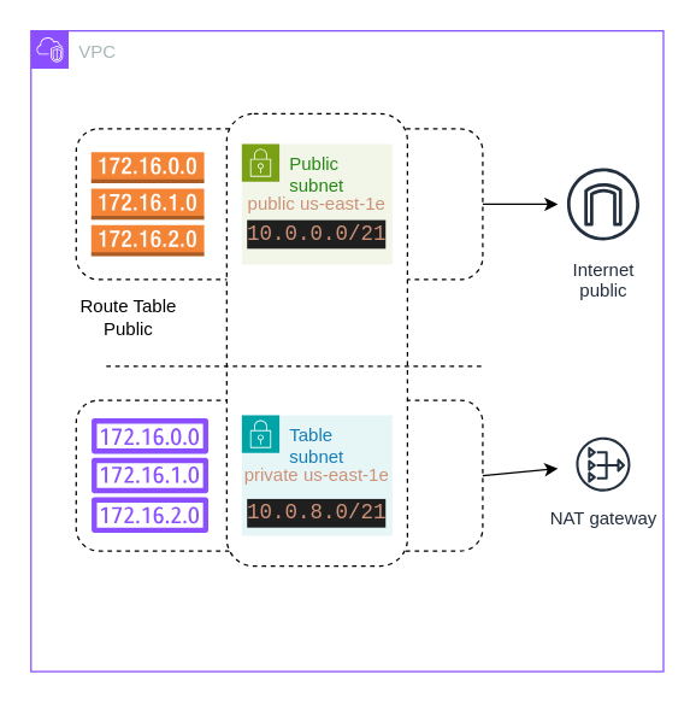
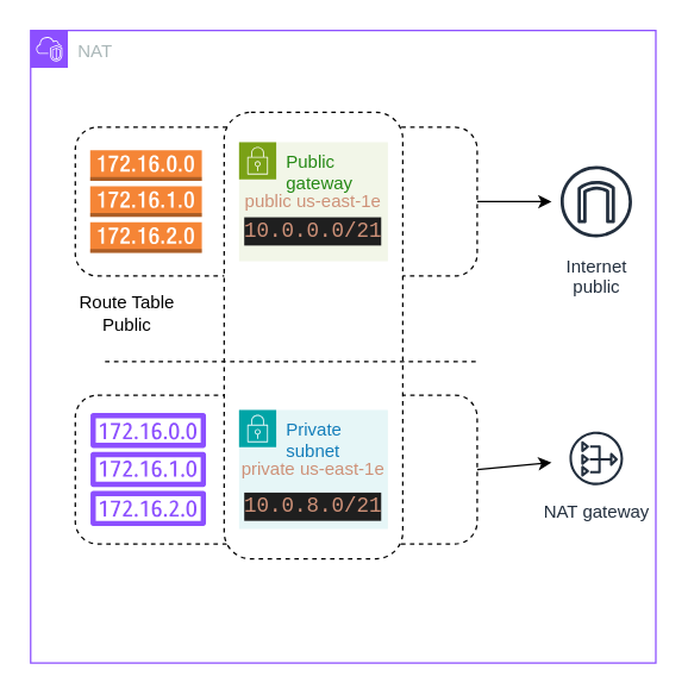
- <mxCell id="10" value="VPC" style="points=[[0,0],[0.25,0],[0.5,0],[0.75,0],[1,0],[1,0.25],[1,0.5],[1,0.75],[1,1],[0.75,1],[0.5,1],[0.25,1],[0,1],[0,0.75],[0,0.5],[0,0.25]];outlineConnect=0;gradientColor=none;html=1;whiteSpace=wrap;fontSize=12;fontStyle=0;container=1;pointerEvents=0;collapsible=0;recursiveResize=0;shape=mxgraph.aws4.group;grIcon=mxgraph.aws4.group_vpc2;strokeColor=#8C4FFF;fillColor=none;verticalAlign=top;align=left;spacingLeft=30;fontColor=#AAB7B8;dashed=0;" vertex="1" parent="1"><mxGeometry x="20" y="20" width="420" height="425" as="geometry" /></mxCell>
+ <mxCell id="10" value="NAT" style="points=[[0,0],[0.25,0],[0.5,0],[0.75,0],[1,0],[1,0.25],[1,0.5],[1,0.75],[1,1],[0.75,1],[0.5,1],[0.25,1],[0,1],[0,0.75],[0,0.5],[0,0.25]];outlineConnect=0;gradientColor=none;html=1;whiteSpace=wrap;fontSize=12;fontStyle=0;container=1;pointerEvents=0;collapsible=0;recursiveResize=0;shape=mxgraph.aws4.group;grIcon=mxgraph.aws4.group_vpc2;strokeColor=#8C4FFF;fillColor=none;verticalAlign=top;align=left;spacingLeft=30;fontColor=#AAB7B8;dashed=0;" vertex="1" parent="1"><mxGeometry x="20" y="20" width="420" height="425" as="geometry" /></mxCell>
- <mxCell id="7" value="Public subnet" style="points=[[0,0],[0.25,0],[0.5,0],[0.75,0],[1,0],[1,0.25],[1,0.5],[1,0.75],[1,1],[0.75,1],[0.5,1],[0.25,1],[0,1],[0,0.75],[0,0.5],[0,0.25]];outlineConnect=0;gradientColor=none;html=1;whiteSpace=wrap;fontSize=12;fontStyle=0;container=1;pointerEvents=0;collapsible=0;recursiveResize=0;shape=mxgraph.aws4.group;grIcon=mxgraph.aws4.group_security_group;grStroke=0;strokeColor=#7AA116;fillColor=#F2F6E8;verticalAlign=top;align=left;spacingLeft=30;fontColor=#248814;dashed=0;" vertex="1" parent="1"><mxGeometry x="160" y="95" width="100" height="80" as="geometry" /></mxCell>
+ <mxCell id="7" value="Public gateway" style="points=[[0,0],[0.25,0],[0.5,0],[0.75,0],[1,0],[1,0.25],[1,0.5],[1,0.75],[1,1],[0.75,1],[0.5,1],[0.25,1],[0,1],[0,0.75],[0,0.5],[0,0.25]];outlineConnect=0;gradientColor=none;html=1;whiteSpace=wrap;fontSize=12;fontStyle=0;container=1;pointerEvents=0;collapsible=0;recursiveResize=0;shape=mxgraph.aws4.group;grIcon=mxgraph.aws4.group_security_group;grStroke=0;strokeColor=#7AA116;fillColor=#F2F6E8;verticalAlign=top;align=left;spacingLeft=30;fontColor=#248814;dashed=0;" vertex="1" parent="1"><mxGeometry x="160" y="95" width="100" height="80" as="geometry" /></mxCell>
- <mxCell id="8" value="Table subnet" style="points=[[0,0],[0.25,0],[0.5,0],[0.75,0],[1,0],[1,0.25],[1,0.5],[1,0.75],[1,1],[0.75,1],[0.5,1],[0.25,1],[0,1],[0,0.75],[0,0.5],[0,0.25]];outlineConnect=0;gradientColor=none;html=1;whiteSpace=wrap;fontSize=12;fontStyle=0;container=1;pointerEvents=0;collapsible=0;recursiveResize=0;shape=mxgraph.aws4.group;grIcon=mxgraph.aws4.group_security_group;grStroke=0;strokeColor=#00A4A6;fillColor=#E6F6F7;verticalAlign=top;align=left;spacingLeft=30;fontColor=#147EBA;dashed=0;" vertex="1" parent="1"><mxGeometry x="160" y="275" width="100" height="80" as="geometry" /></mxCell>
+ <mxCell id="8" value="Private subnet" style="points=[[0,0],[0.25,0],[0.5,0],[0.75,0],[1,0],[1,0.25],[1,0.5],[1,0.75],[1,1],[0.75,1],[0.5,1],[0.25,1],[0,1],[0,0.75],[0,0.5],[0,0.25]];outlineConnect=0;gradientColor=none;html=1;whiteSpace=wrap;fontSize=12;fontStyle=0;container=1;pointerEvents=0;collapsible=0;recursiveResize=0;shape=mxgraph.aws4.group;grIcon=mxgraph.aws4.group_security_group;grStroke=0;strokeColor=#00A4A6;fillColor=#E6F6F7;verticalAlign=top;align=left;spacingLeft=30;fontColor=#147EBA;dashed=0;" vertex="1" parent="1"><mxGeometry x="160" y="275" width="100" height="80" as="geometry" /></mxCell>
